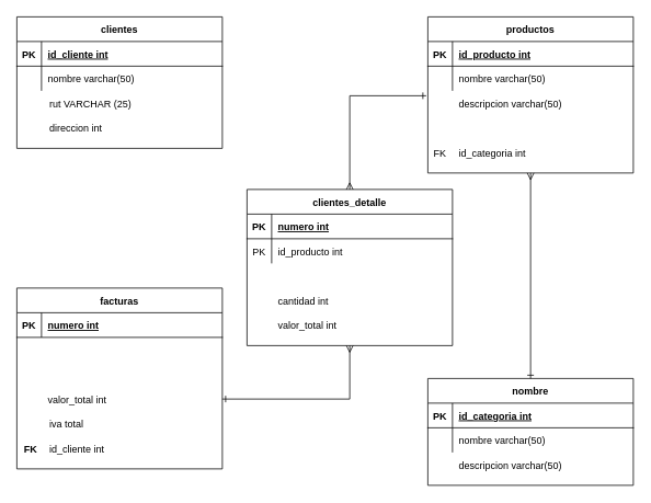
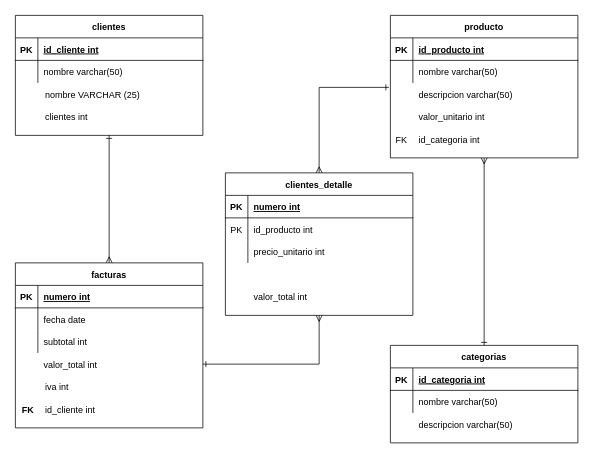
- <mxCell id="2" value="productos" style="shape=table;startSize=30;container=1;collapsible=1;childLayout=tableLayout;fixedRows=1;rowLines=0;fontStyle=1;align=center;resizeLast=1;" parent="1" vertex="1"><mxGeometry x="520" y="20" width="250" height="190" as="geometry" /></mxCell>
+ <mxCell id="2" value="producto" style="shape=table;startSize=30;container=1;collapsible=1;childLayout=tableLayout;fixedRows=1;rowLines=0;fontStyle=1;align=center;resizeLast=1;" parent="1" vertex="1"><mxGeometry x="520" y="20" width="250" height="190" as="geometry" /></mxCell>
- <mxCell id="35" value="rut VARCHAR (25)" style="shape=partialRectangle;overflow=hidden;connectable=0;fillColor=none;top=0;left=0;bottom=0;right=0;align=left;spacingLeft=6;" parent="34" vertex="1"><mxGeometry x="30" width="220" height="30" as="geometry" /></mxCell>
+ <mxCell id="35" value="nombre VARCHAR (25)" style="shape=partialRectangle;overflow=hidden;connectable=0;fillColor=none;top=0;left=0;bottom=0;right=0;align=left;spacingLeft=6;" parent="34" vertex="1"><mxGeometry x="30" width="220" height="30" as="geometry" /></mxCell>
- <mxCell id="37" value="direccion int" style="shape=partialRectangle;overflow=hidden;connectable=0;fillColor=none;top=0;left=0;bottom=0;right=0;align=left;spacingLeft=6;" parent="36" vertex="1"><mxGeometry x="30" width="220" height="30" as="geometry" /></mxCell>
+ <mxCell id="37" value="clientes int" style="shape=partialRectangle;overflow=hidden;connectable=0;fillColor=none;top=0;left=0;bottom=0;right=0;align=left;spacingLeft=6;" parent="36" vertex="1"><mxGeometry x="30" width="220" height="30" as="geometry" /></mxCell>
+ <mxCell id="43" value="valor_unitario int" style="shape=partialRectangle;overflow=hidden;connectable=0;fillColor=none;top=0;left=0;bottom=0;right=0;align=left;spacingLeft=6;" vertex="1" parent="41"><mxGeometry x="30" width="220" height="30" as="geometry" /></mxCell>
+ <mxCell id="16" style="edgeStyle=orthogonalEdgeStyle;rounded=0;orthogonalLoop=1;jettySize=auto;html=1;exitX=0.5;exitY=1;exitDx=0;exitDy=0;startArrow=ERone;startFill=0;endArrow=ERmany;endFill=0;" edge="1" parent="1" source="17" target="24"><mxGeometry relative="1" as="geometry" /></mxCell>
+ <mxCell id="63" value="precio_unitario int" style="shape=partialRectangle;overflow=hidden;connectable=0;fillColor=none;top=0;left=0;bottom=0;right=0;align=left;spacingLeft=6;" vertex="1" parent="61"><mxGeometry x="30" width="220" height="30" as="geometry" /></mxCell>
- <mxCell id="67" value="cantidad int" style="shape=partialRectangle;overflow=hidden;connectable=0;fillColor=none;top=0;left=0;bottom=0;right=0;align=left;spacingLeft=6;" vertex="1" parent="66"><mxGeometry x="30" width="220" height="30" as="geometry" /></mxCell>
+ <mxCell id="30" value="fecha date" style="shape=partialRectangle;overflow=hidden;connectable=0;fillColor=none;top=0;left=0;bottom=0;right=0;align=left;spacingLeft=6;" parent="28" vertex="1"><mxGeometry x="30" width="220" height="30" as="geometry" /></mxCell>
+ <mxCell id="33" value="subtotal int" style="shape=partialRectangle;overflow=hidden;connectable=0;fillColor=none;top=0;left=0;bottom=0;right=0;align=left;spacingLeft=6;" parent="31" vertex="1"><mxGeometry x="30" width="220" height="30" as="geometry" /></mxCell>
- <mxCell id="9" value="nombre" style="shape=table;startSize=30;container=1;collapsible=1;childLayout=tableLayout;fixedRows=1;rowLines=0;fontStyle=1;align=center;resizeLast=1;" parent="1" vertex="1"><mxGeometry x="520" y="460" width="250" height="130" as="geometry" /></mxCell>
+ <mxCell id="9" value="categorias" style="shape=table;startSize=30;container=1;collapsible=1;childLayout=tableLayout;fixedRows=1;rowLines=0;fontStyle=1;align=center;resizeLast=1;" parent="1" vertex="1"><mxGeometry x="520" y="460" width="250" height="130" as="geometry" /></mxCell>
- <mxCell id="51" value="iva total" style="shape=partialRectangle;overflow=hidden;connectable=0;fillColor=none;top=0;left=0;bottom=0;right=0;align=left;spacingLeft=6;" vertex="1" parent="50"><mxGeometry x="30" width="220" height="30" as="geometry" /></mxCell>
+ <mxCell id="51" value="iva int" style="shape=partialRectangle;overflow=hidden;connectable=0;fillColor=none;top=0;left=0;bottom=0;right=0;align=left;spacingLeft=6;" vertex="1" parent="50"><mxGeometry x="30" width="220" height="30" as="geometry" /></mxCell>
